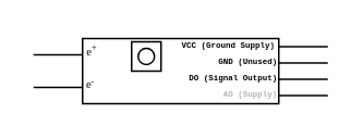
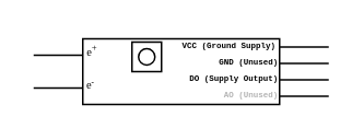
- <mxCell id="12" value="&lt;font face=&quot;Courier New&quot; size=&quot;1&quot;&gt;&lt;b style=&quot;font-size: 5px ; line-height: 0%&quot;&gt;DO (Signal Output)&lt;/b&gt;&lt;/font&gt;" style="text;html=1;strokeColor=none;fillColor=none;align=center;verticalAlign=middle;whiteSpace=wrap;rounded=0;horizontal=1;spacing=0;" parent="1" vertex="1"><mxGeometry x="113" y="40" width="59" height="10" as="geometry" /></mxCell>
+ <mxCell id="12" value="&lt;font face=&quot;Courier New&quot; size=&quot;1&quot;&gt;&lt;b style=&quot;font-size: 5px ; line-height: 0%&quot;&gt;DO (Supply Output)&lt;/b&gt;&lt;/font&gt;" style="text;html=1;strokeColor=none;fillColor=none;align=center;verticalAlign=middle;whiteSpace=wrap;rounded=0;horizontal=1;spacing=0;" parent="1" vertex="1"><mxGeometry x="113" y="40" width="59" height="10" as="geometry" /></mxCell>
- <mxCell id="13" value="&lt;font face=&quot;Courier New&quot; size=&quot;1&quot; color=&quot;#b3b3b3&quot;&gt;&lt;b style=&quot;font-size: 5px ; line-height: 0%&quot;&gt;AO (Supply)&lt;/b&gt;&lt;/font&gt;" style="text;html=1;strokeColor=none;fillColor=none;align=center;verticalAlign=middle;whiteSpace=wrap;rounded=0;horizontal=1;spacing=0;" parent="1" vertex="1"><mxGeometry x="133" y="50" width="40" height="10" as="geometry" /></mxCell>
+ <mxCell id="13" value="&lt;font face=&quot;Courier New&quot; size=&quot;1&quot; color=&quot;#b3b3b3&quot;&gt;&lt;b style=&quot;font-size: 5px ; line-height: 0%&quot;&gt;AO (Unused)&lt;/b&gt;&lt;/font&gt;" style="text;html=1;strokeColor=none;fillColor=none;align=center;verticalAlign=middle;whiteSpace=wrap;rounded=0;horizontal=1;spacing=0;" parent="1" vertex="1"><mxGeometry x="133" y="50" width="40" height="10" as="geometry" /></mxCell>
